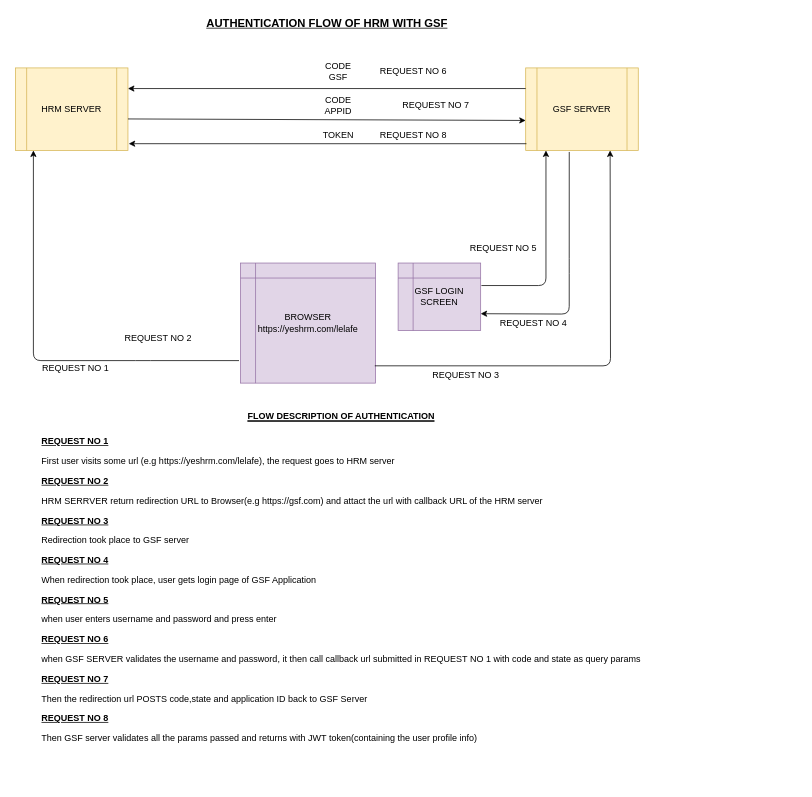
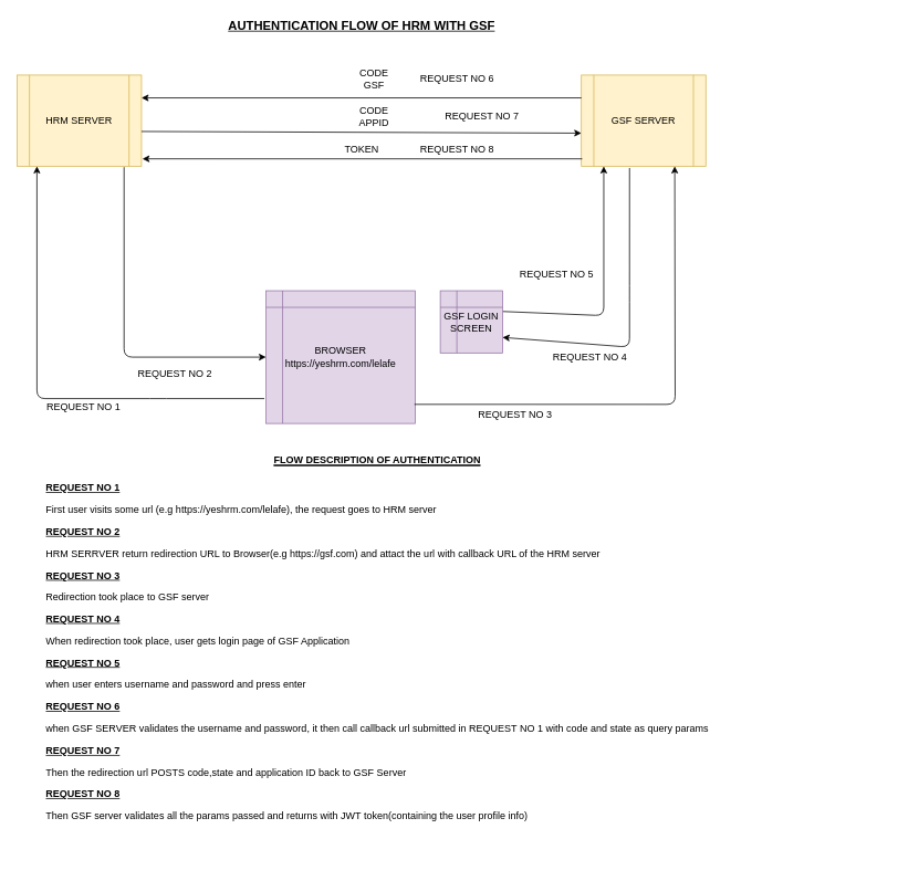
- <mxCell id="24" value="TOKEN" style="text;html=1;align=center;verticalAlign=middle;resizable=0;points=[];autosize=1;strokeColor=none;" vertex="1" parent="1"><mxGeometry x="420" y="170" width="60" height="20" as="geometry" /></mxCell>
+ <mxCell id="24" value="TOKEN" style="text;html=1;align=center;verticalAlign=middle;resizable=0;points=[];autosize=1;strokeColor=none;" vertex="1" parent="1"><mxGeometry x="405" y="170" width="60" height="20" as="geometry" /></mxCell>
+ <mxCell id="7" value="" style="endArrow=classic;html=1;exitX=0.86;exitY=1.009;exitDx=0;exitDy=0;exitPerimeter=0;entryX=0;entryY=0.5;entryDx=0;entryDy=0;" edge="1" parent="1" source="2" target="3"><mxGeometry width="50" height="50" relative="1" as="geometry"><mxPoint x="190" y="360" as="sourcePoint" /><mxPoint x="240" y="310" as="targetPoint" /><Array as="points"><mxPoint x="149" y="430" /></Array></mxGeometry></mxCell>
- <mxCell id="13" value="GSF LOGIN SCREEN" style="shape=internalStorage;whiteSpace=wrap;html=1;backgroundOutline=1;fillColor=#e1d5e7;strokeColor=#9673a6;" vertex="1" parent="1"><mxGeometry x="530" y="350" width="110" height="90" as="geometry" /></mxCell>
+ <mxCell id="13" value="GSF LOGIN SCREEN" style="shape=internalStorage;whiteSpace=wrap;html=1;backgroundOutline=1;fillColor=#e1d5e7;strokeColor=#9673a6;" vertex="1" parent="1"><mxGeometry x="530" y="350" width="75" height="75" as="geometry" /></mxCell>
